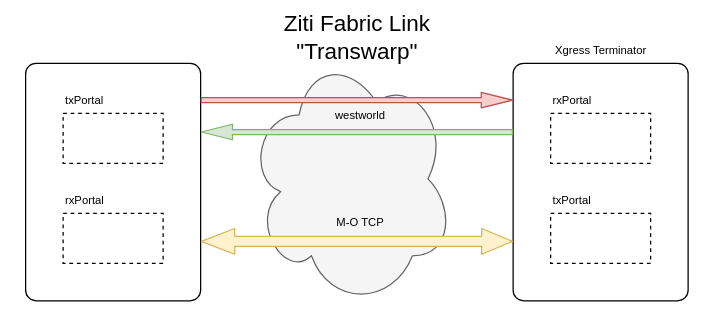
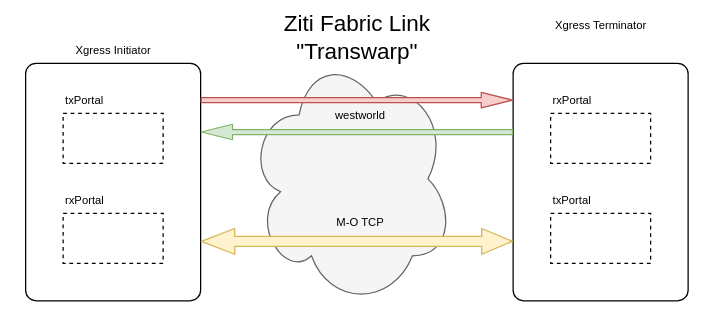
+ <mxCell id="9" value="Xgress Initiator" style="text;html=1;strokeColor=none;fillColor=none;align=center;verticalAlign=middle;whiteSpace=wrap;rounded=0;fontSize=9;" vertex="1" parent="1"><mxGeometry x="57.5" y="30" width="65" height="20" as="geometry" /></mxCell>
- <mxCell id="14" value="Xgress Terminator" style="text;html=1;strokeColor=none;fillColor=none;align=center;verticalAlign=middle;whiteSpace=wrap;rounded=0;fontSize=9;" vertex="1" parent="1"><mxGeometry x="427.5" y="30" width="105" height="20" as="geometry" /></mxCell>
+ <mxCell id="14" value="Xgress Terminator" style="text;html=1;strokeColor=none;fillColor=none;align=center;verticalAlign=middle;whiteSpace=wrap;rounded=0;fontSize=9;" vertex="1" parent="1"><mxGeometry x="427.5" y="10" width="105" height="20" as="geometry" /></mxCell>
